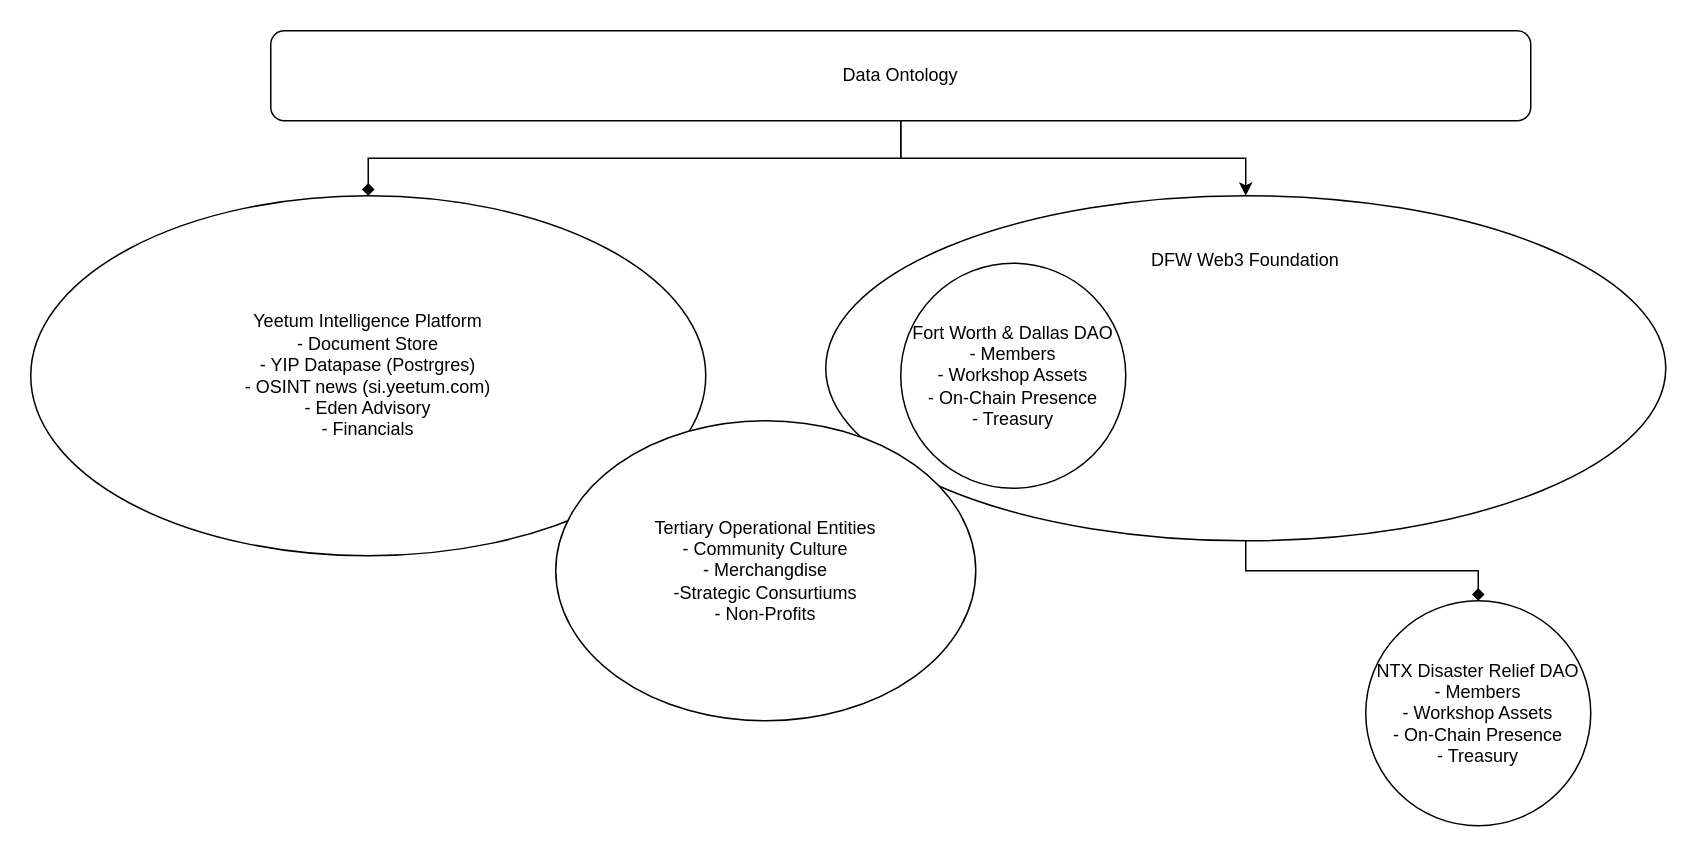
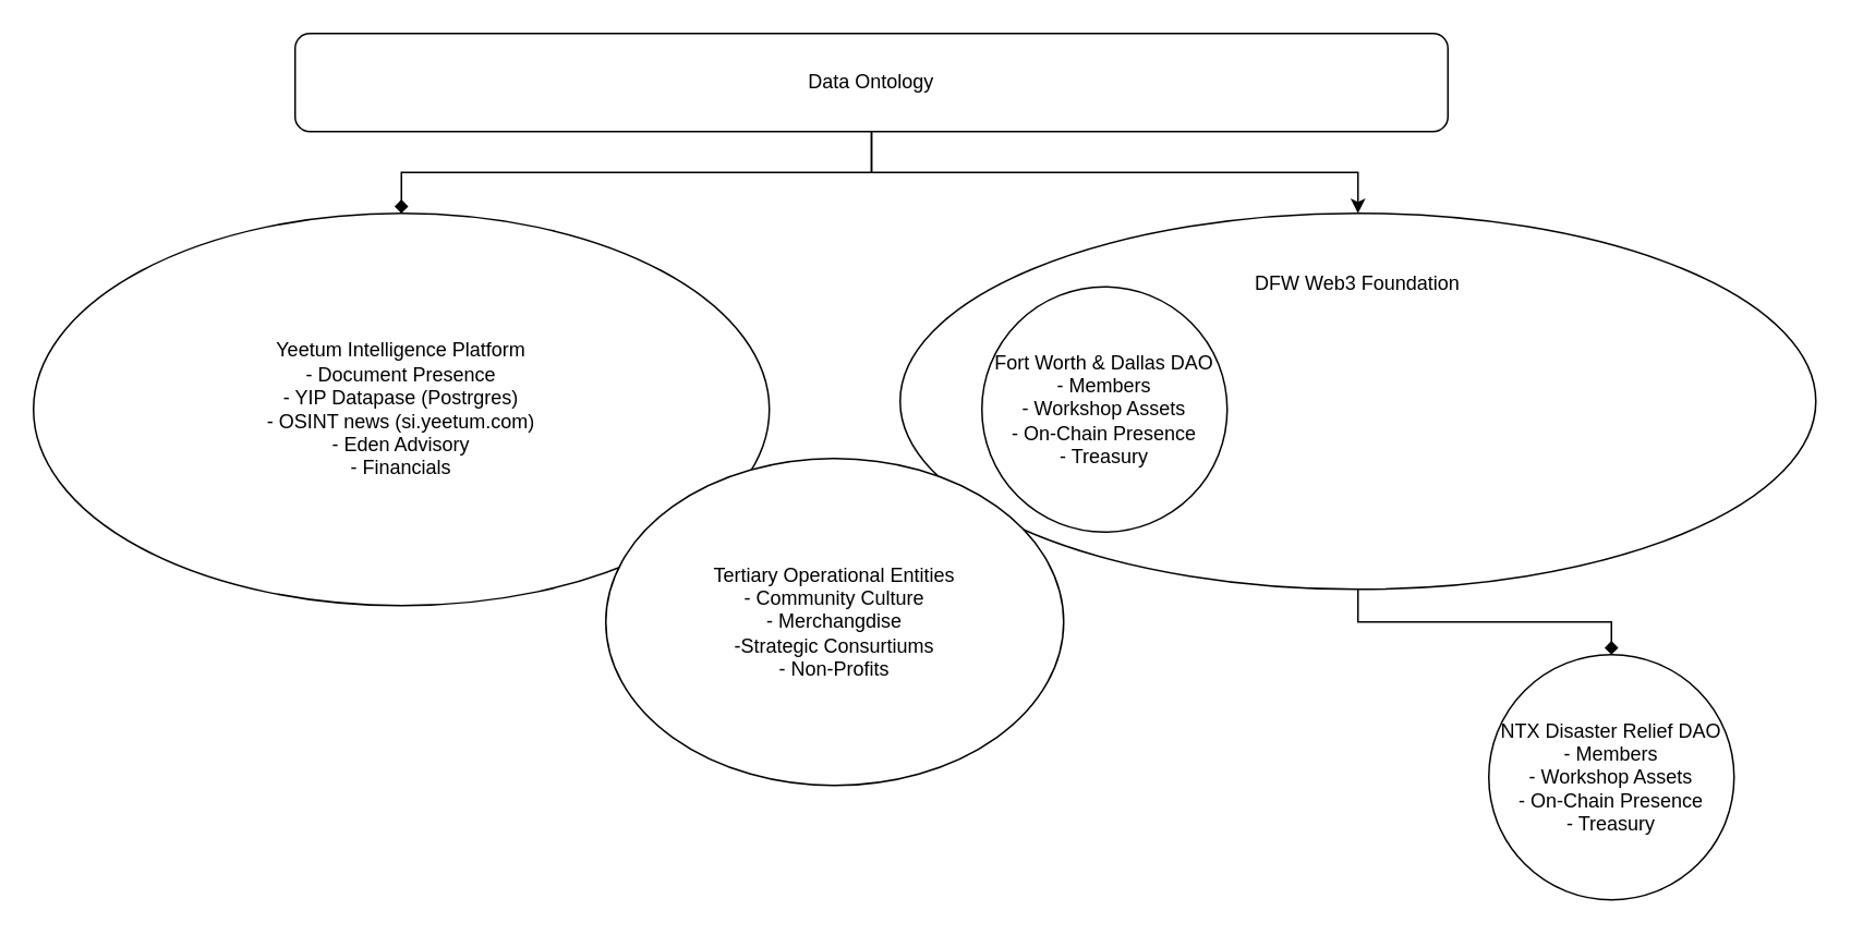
- <mxCell id="5" value="Data Ontology" style="rounded=1;whiteSpace=wrap;html=1;" vertex="1" parent="1"><mxGeometry x="180" y="20" width="840" height="60" as="geometry" /></mxCell>
+ <mxCell id="5" value="Data Ontology" style="rounded=1;whiteSpace=wrap;html=1;" vertex="1" parent="1"><mxGeometry x="180" y="20" width="705" height="60" as="geometry" /></mxCell>
- <mxCell id="2" value="Yeetum Intelligence Platform&lt;div&gt;- Document Store&lt;/div&gt;&lt;div&gt;- YIP Datapase (Postrgres)&lt;/div&gt;&lt;div&gt;- OSINT news (si.yeetum.com)&lt;/div&gt;&lt;div&gt;- Eden Advisory&lt;/div&gt;&lt;div&gt;- Financials&lt;/div&gt;" style="ellipse;whiteSpace=wrap;html=1;" vertex="1" parent="1"><mxGeometry y="130" width="450" height="240" as="geometry" x="20" /></mxCell>
+ <mxCell id="2" value="Yeetum Intelligence Platform&lt;div&gt;- Document Presence&lt;/div&gt;&lt;div&gt;- YIP Datapase (Postrgres)&lt;/div&gt;&lt;div&gt;- OSINT news (si.yeetum.com)&lt;/div&gt;&lt;div&gt;- Eden Advisory&lt;/div&gt;&lt;div&gt;- Financials&lt;/div&gt;" style="ellipse;whiteSpace=wrap;html=1;" vertex="1" parent="1"><mxGeometry y="130" width="450" height="240" as="geometry" x="20" /></mxCell>
